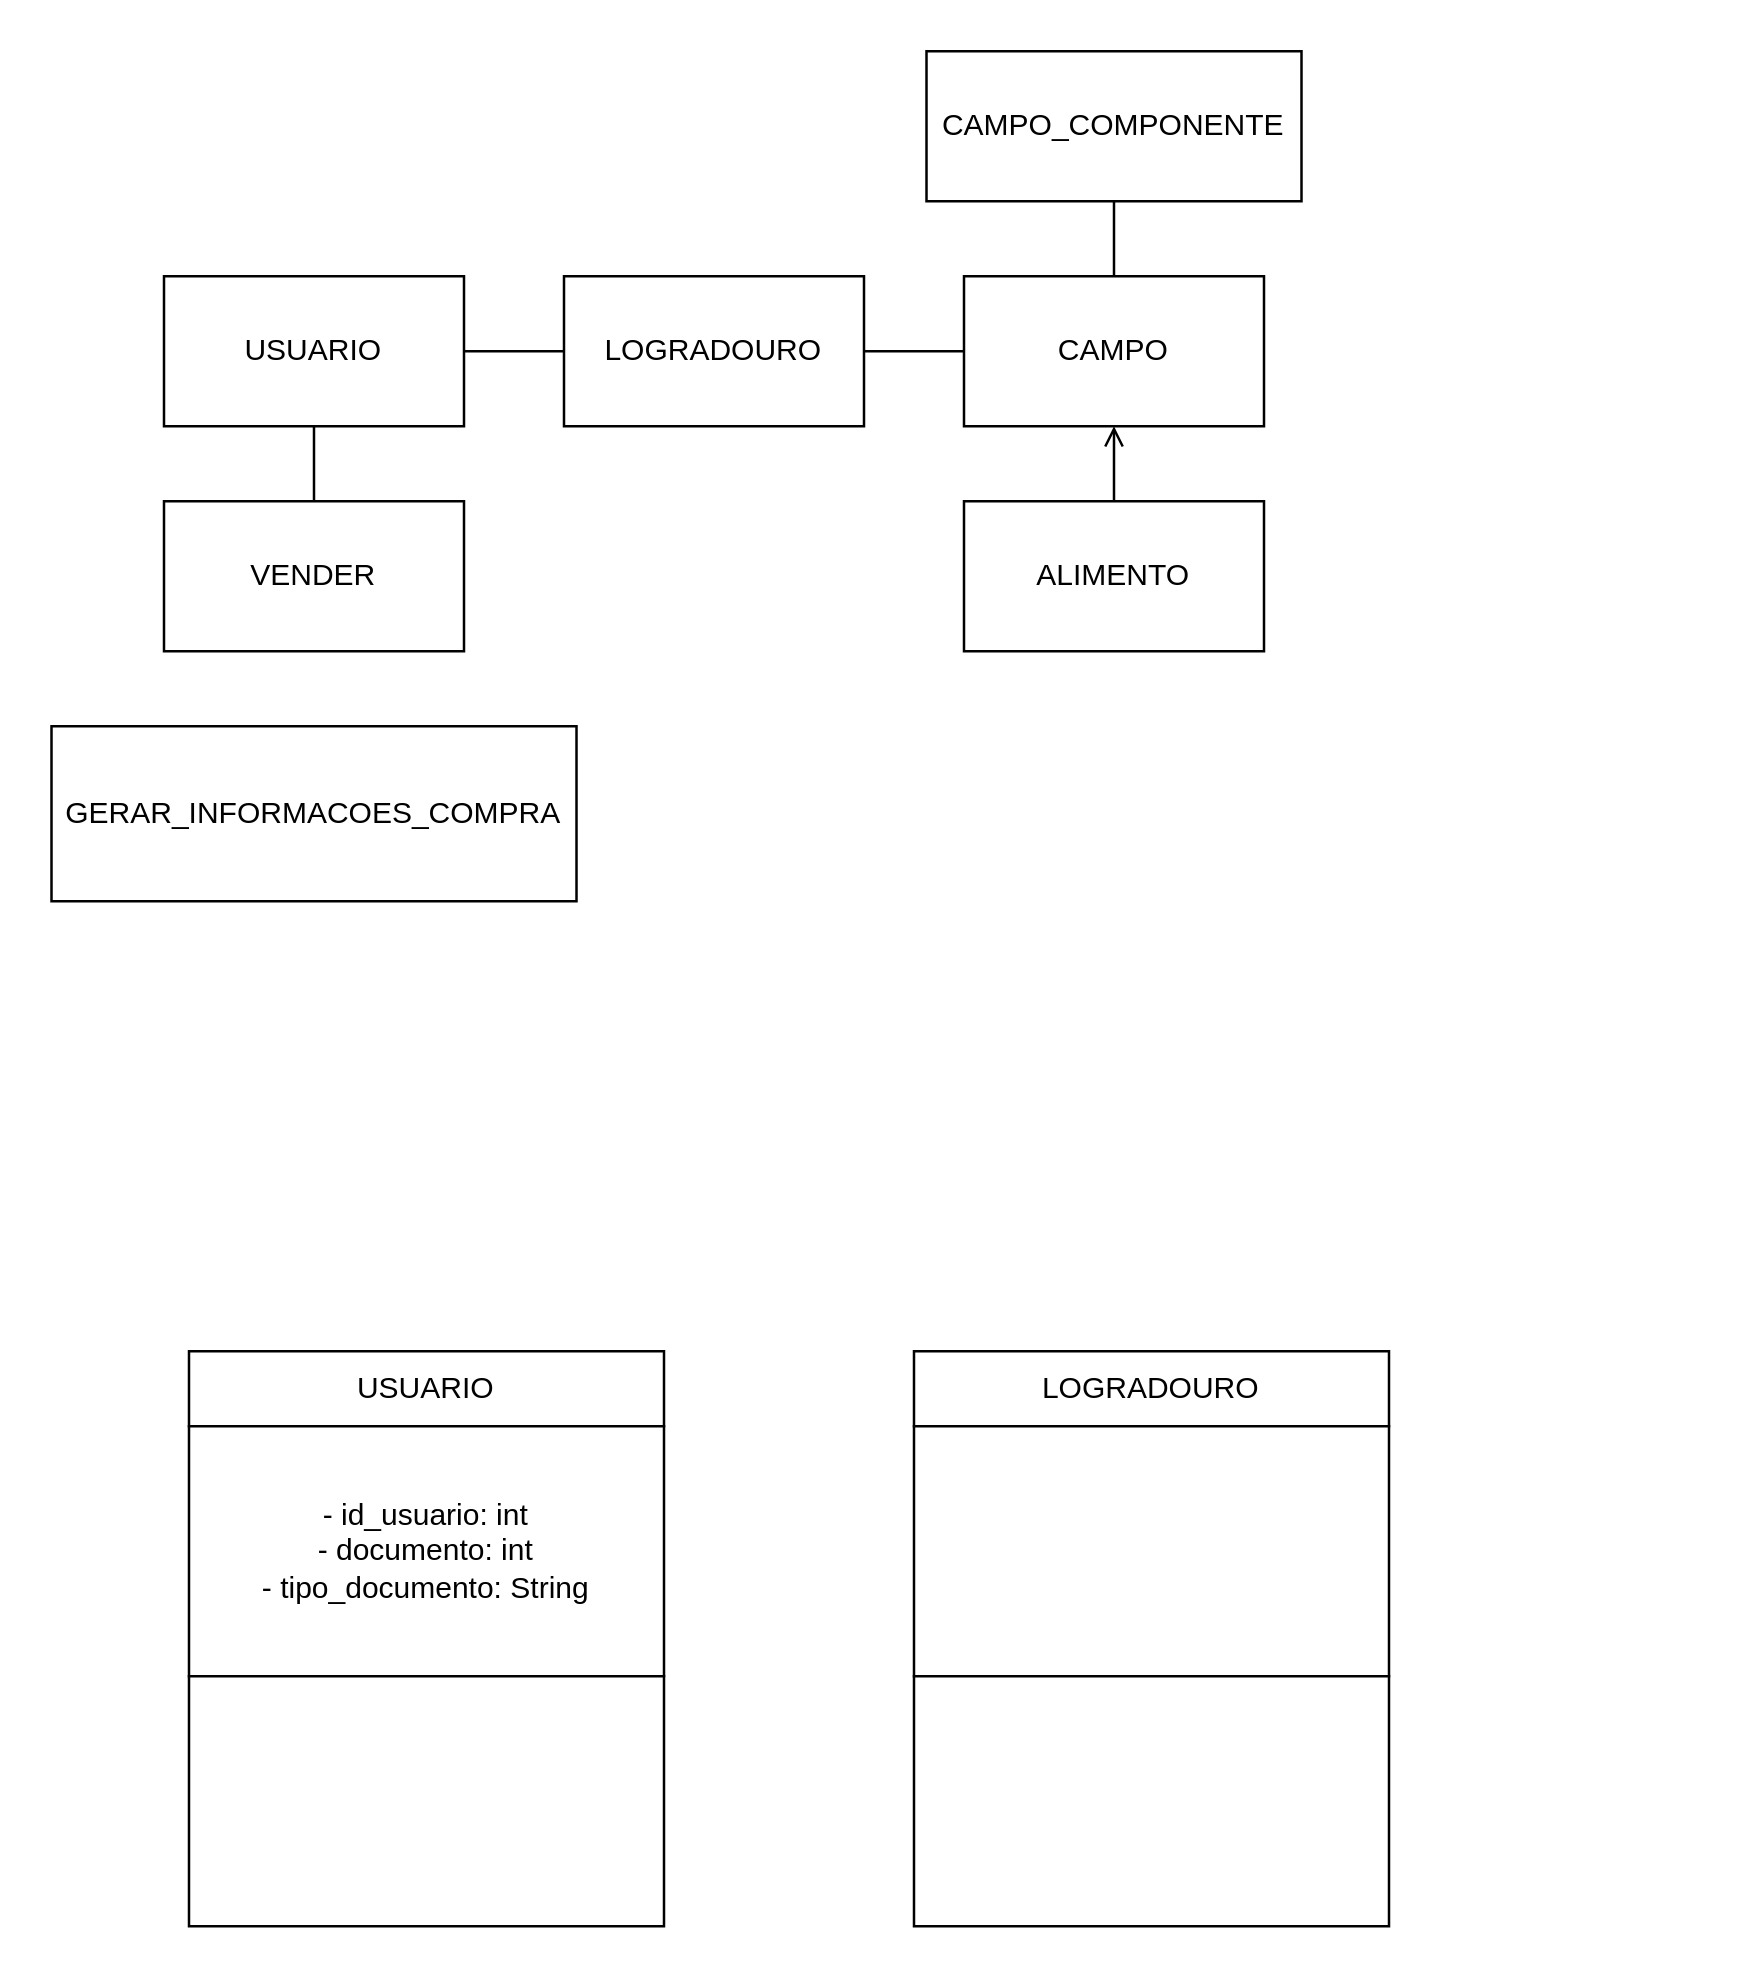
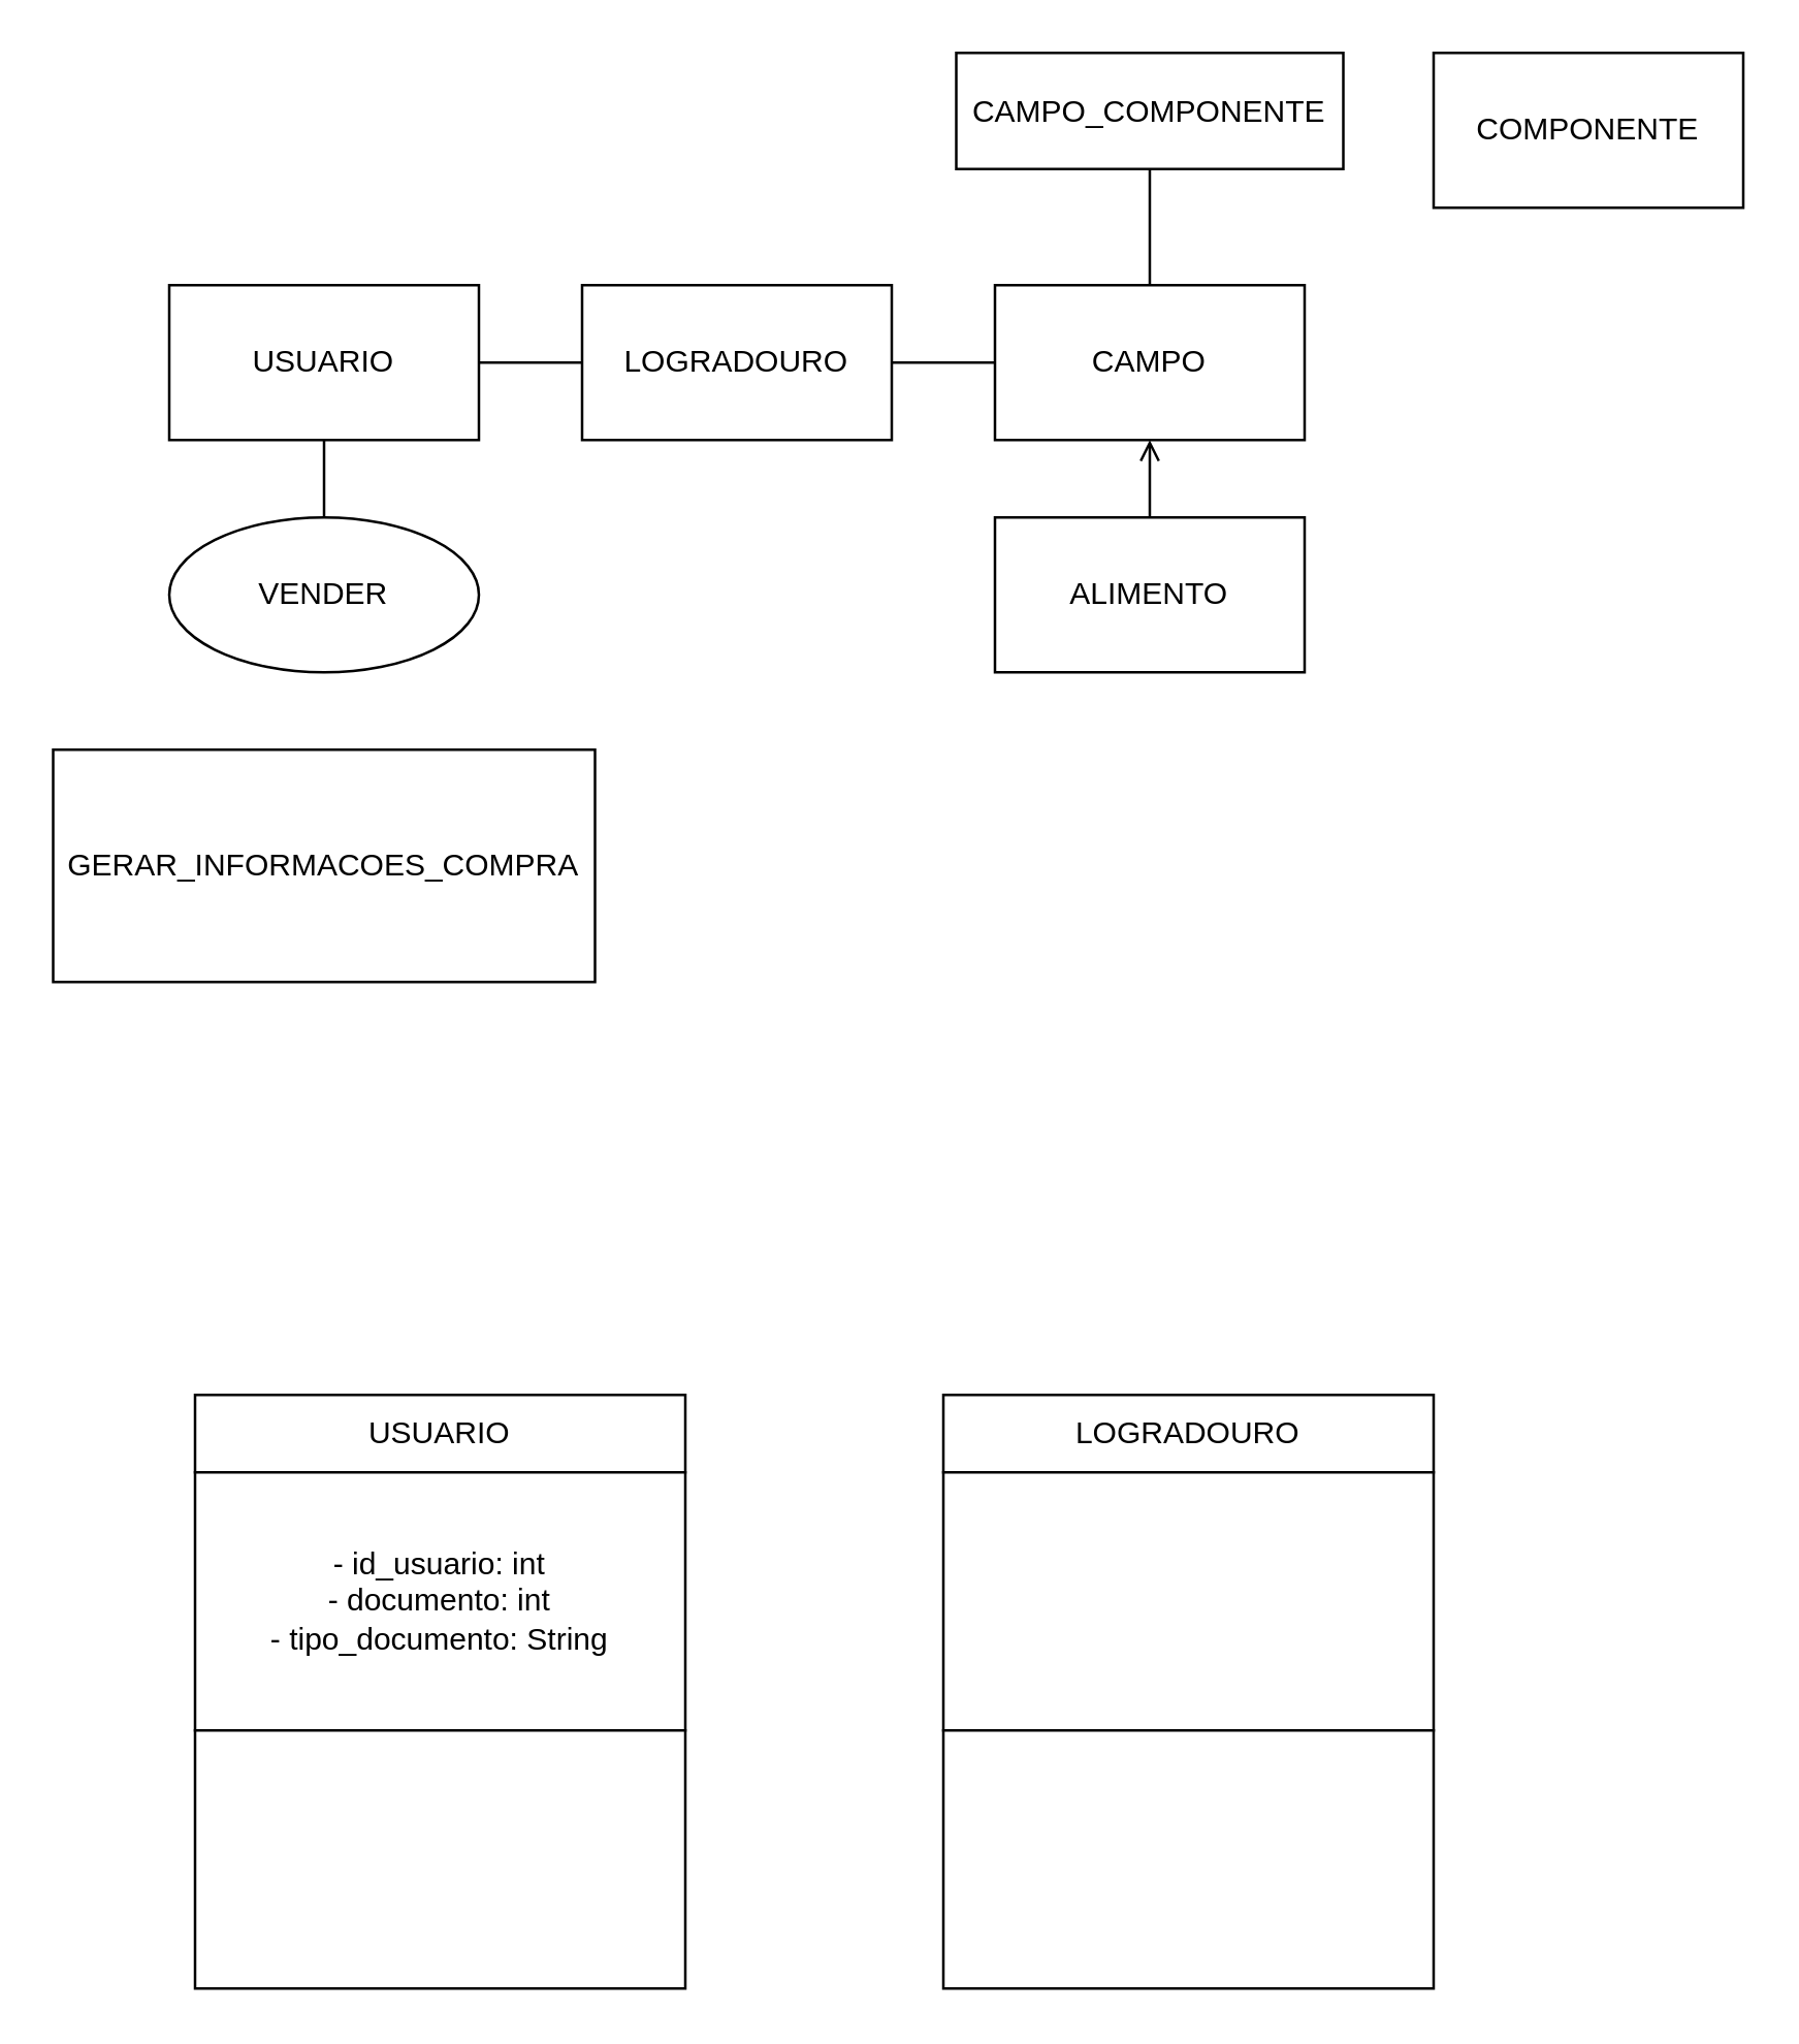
- <mxCell id="5" value="CAMPO_COMPONENTE" style="rounded=0;whiteSpace=wrap;html=1;" vertex="1" parent="1"><mxGeometry x="370" y="20" width="150" height="60" as="geometry" /></mxCell>
+ <mxCell id="5" value="CAMPO_COMPONENTE" style="rounded=0;whiteSpace=wrap;html=1;" vertex="1" parent="1"><mxGeometry x="370" y="20" width="150" height="45" as="geometry" /></mxCell>
+ <mxCell id="7" value="COMPONENTE" style="rounded=0;whiteSpace=wrap;html=1;" vertex="1" parent="1"><mxGeometry x="555" y="20" width="120" height="60" as="geometry" /></mxCell>
- <mxCell id="8" value="VENDER" style="rounded=0;whiteSpace=wrap;html=1;" vertex="1" parent="1"><mxGeometry x="65" y="200" width="120" height="60" as="geometry" /></mxCell>
+ <mxCell id="8" value="VENDER" style="ellipse;whiteSpace=wrap;html=1;" vertex="1" parent="1"><mxGeometry x="65" y="200" width="120" height="60" as="geometry" /></mxCell>
- <mxCell id="9" value="GERAR_INFORMACOES_COMPRA" style="rounded=0;whiteSpace=wrap;html=1;" vertex="1" parent="1"><mxGeometry x="20" y="290" width="210" height="70" as="geometry" /></mxCell>
+ <mxCell id="9" value="GERAR_INFORMACOES_COMPRA" style="rounded=0;whiteSpace=wrap;html=1;" vertex="1" parent="1"><mxGeometry x="20" y="290" width="210" height="90" as="geometry" /></mxCell>
